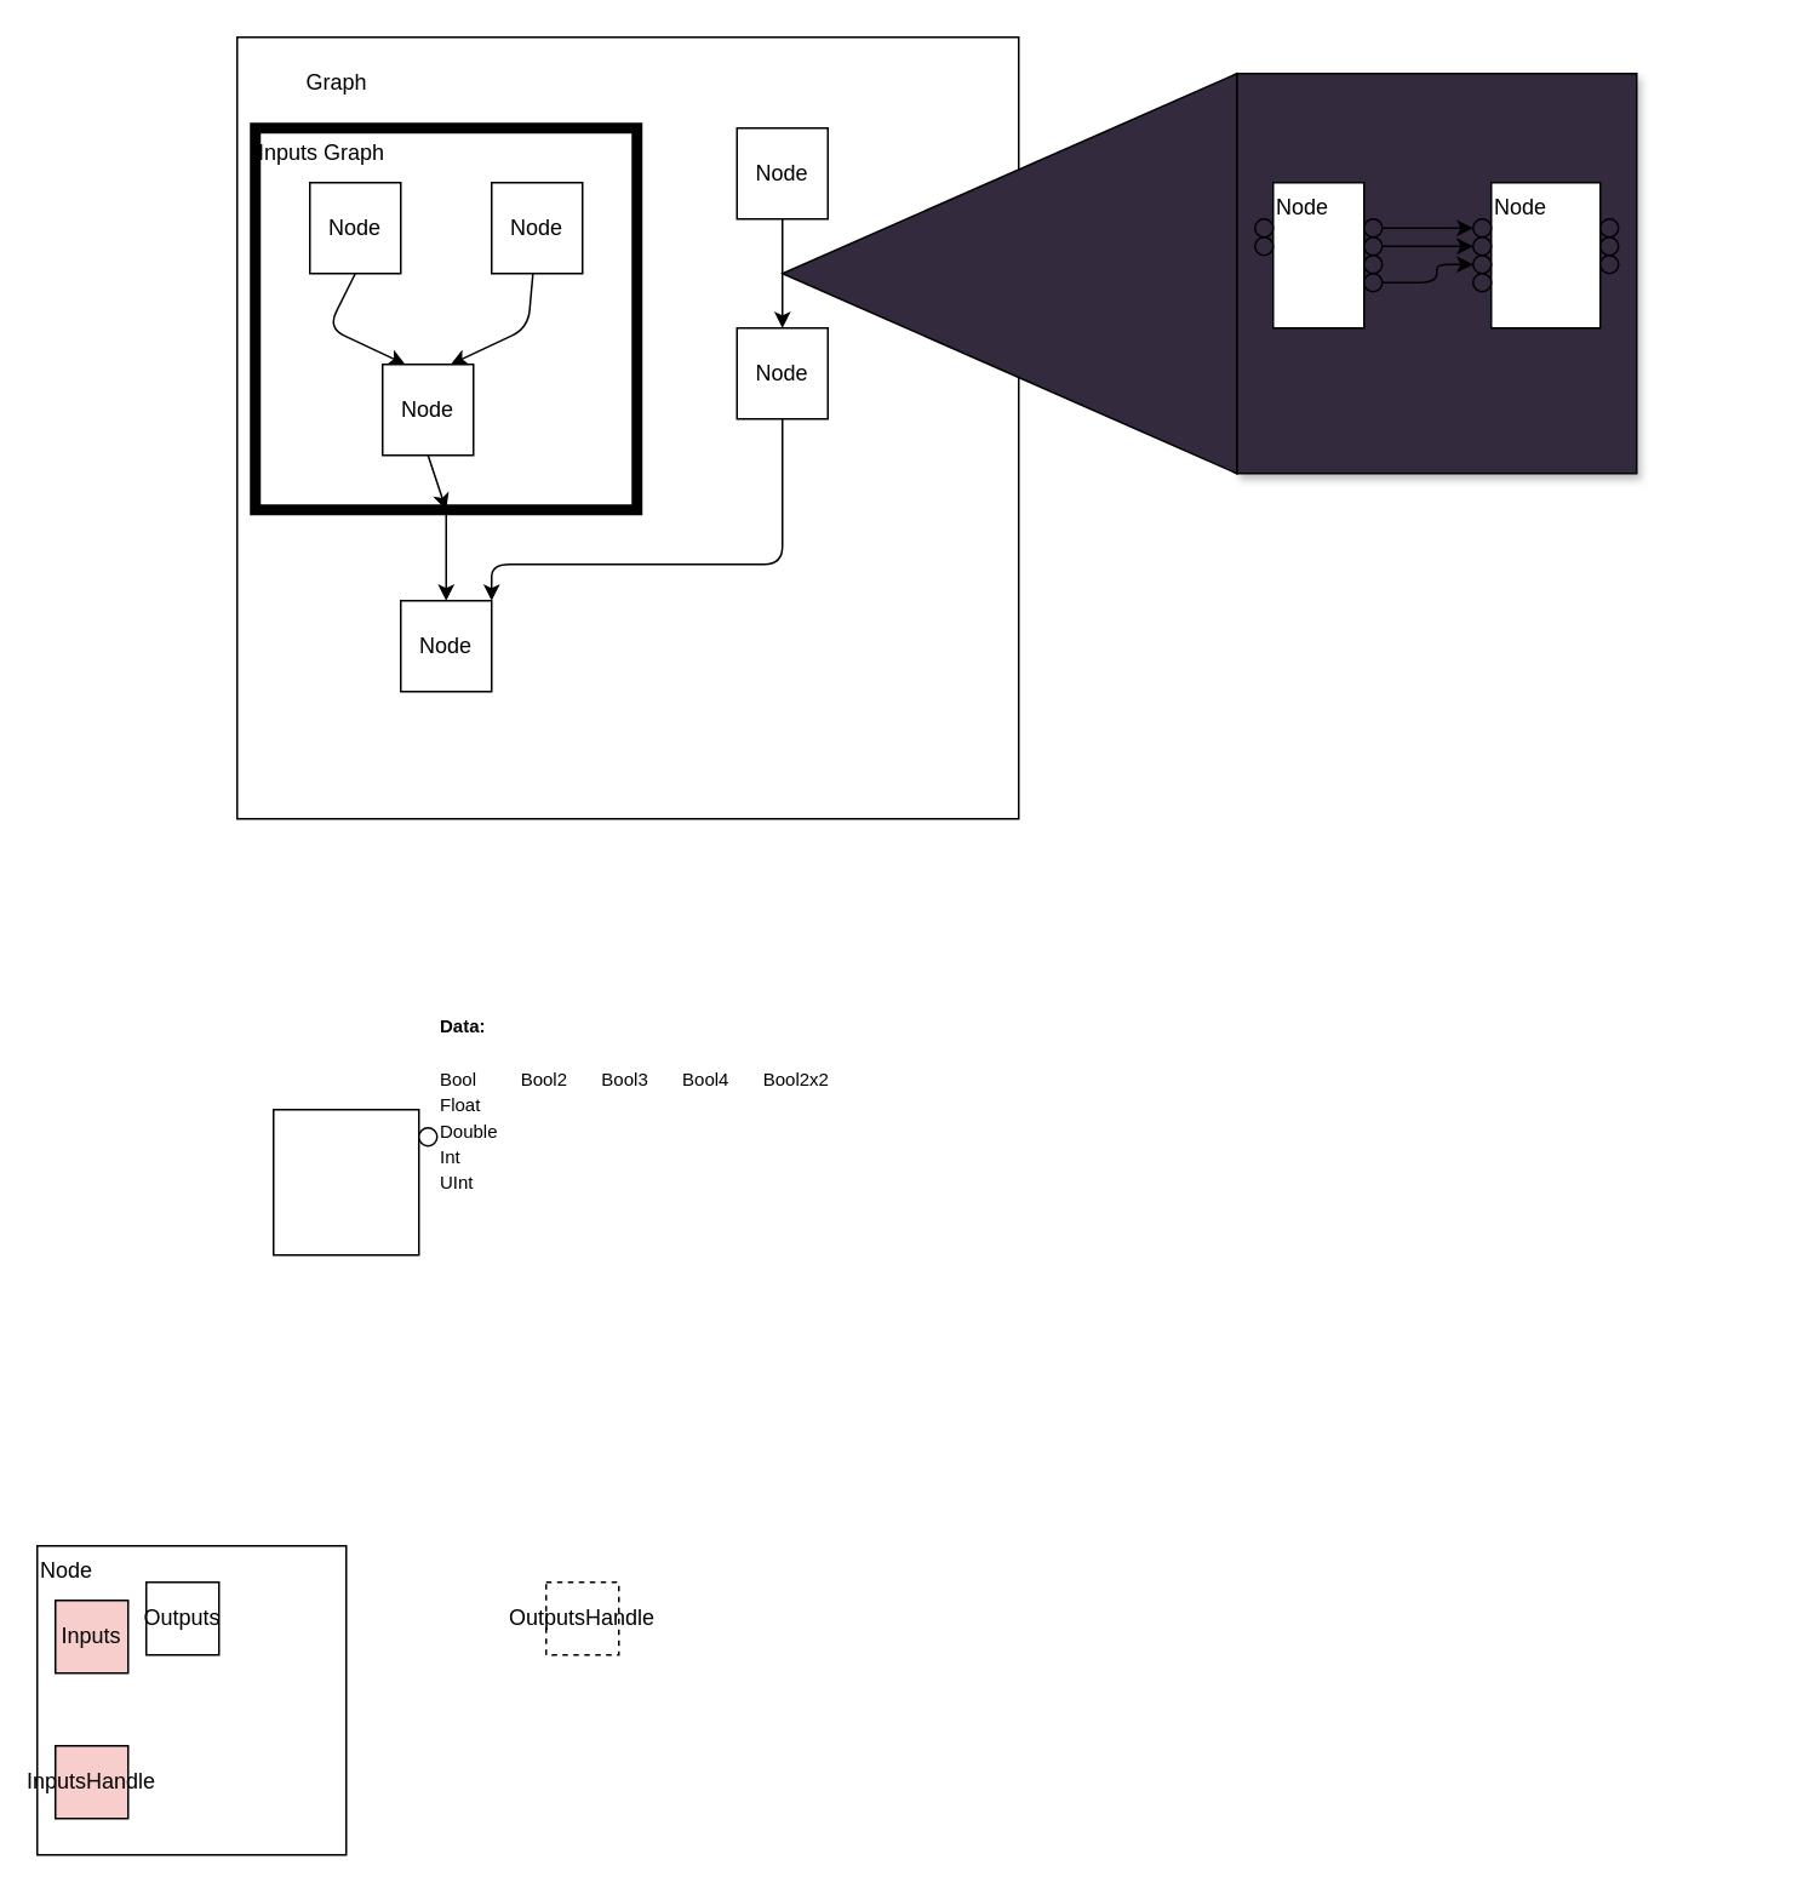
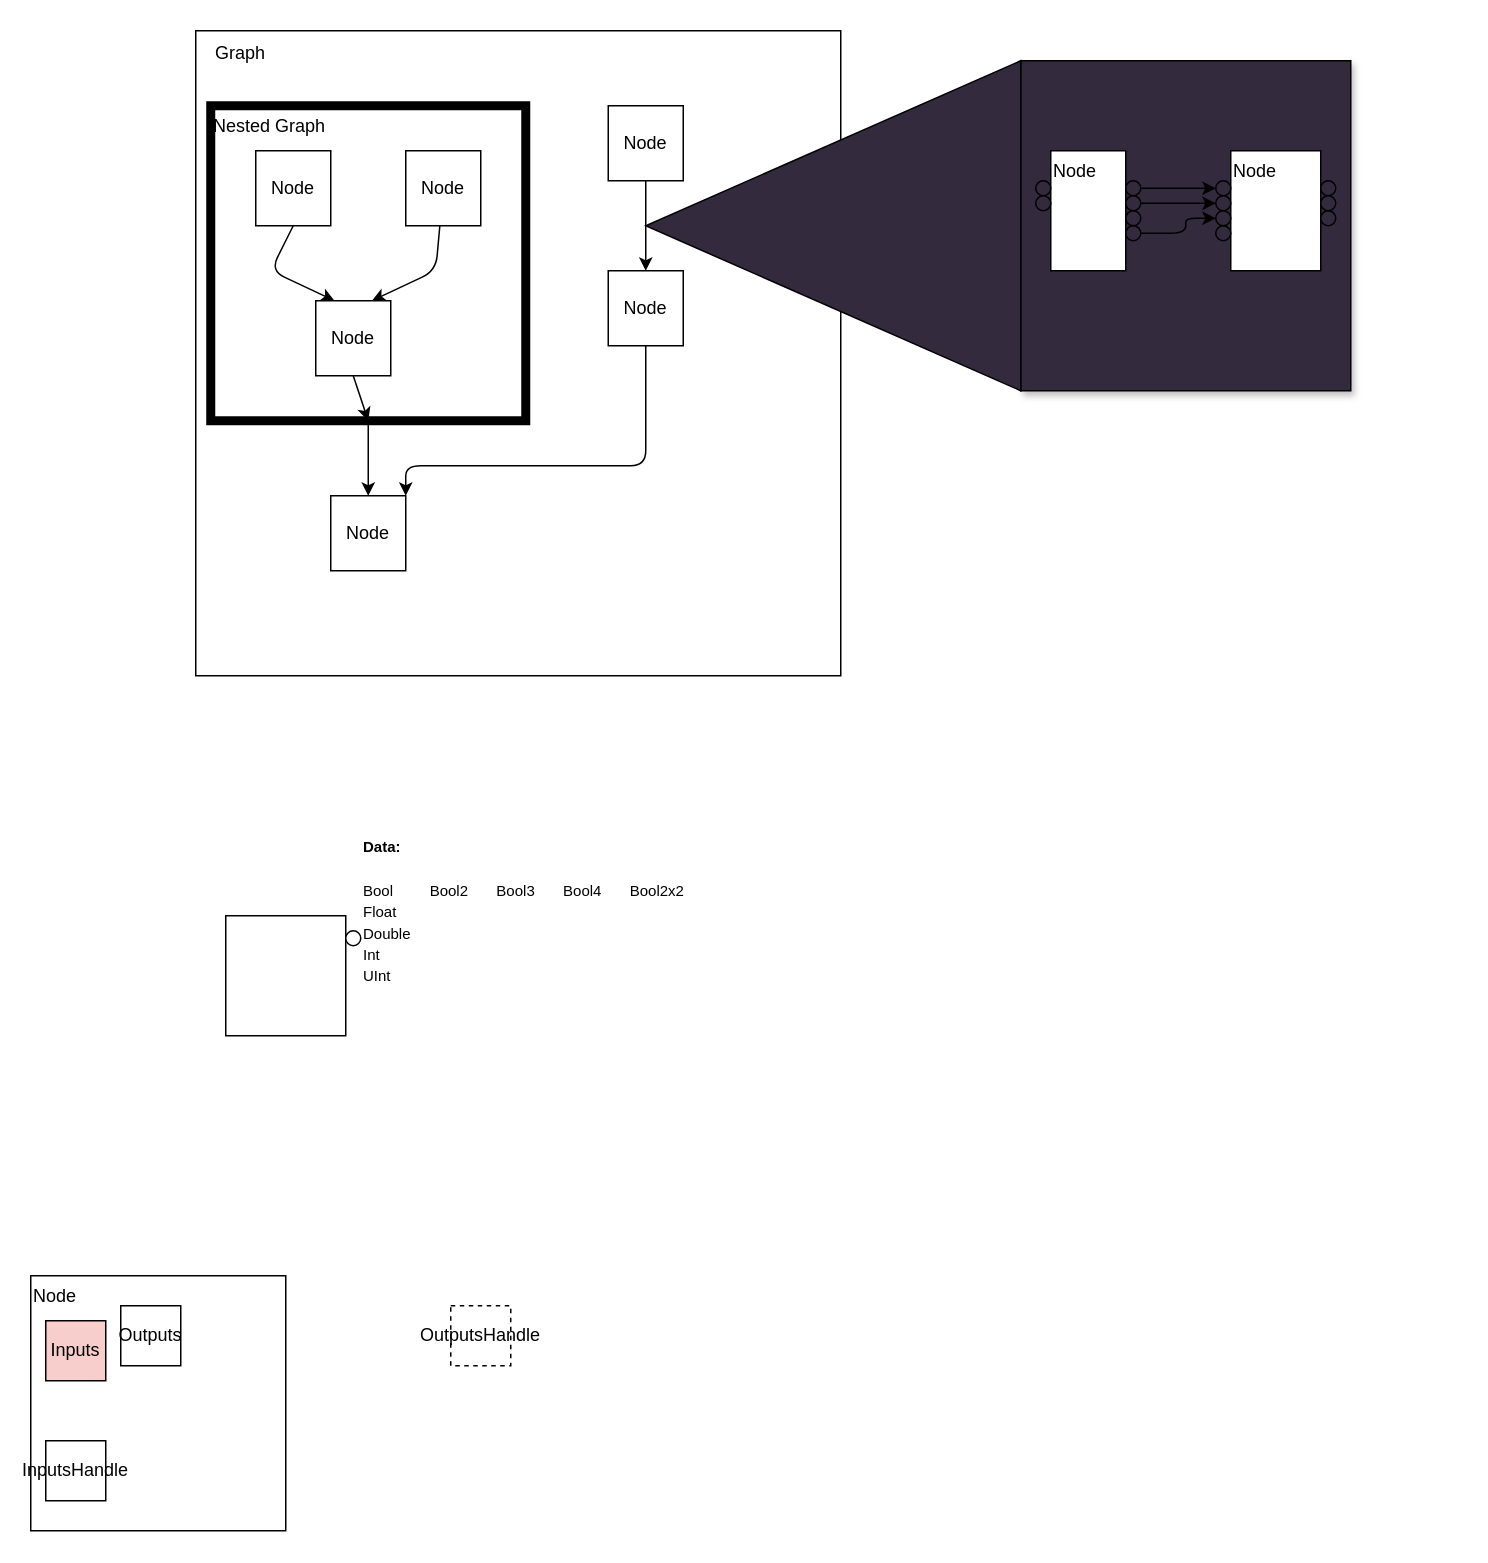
- <mxCell id="4" value="Graph" style="text;html=1;strokeColor=none;fillColor=none;align=center;verticalAlign=middle;whiteSpace=wrap;rounded=0;" parent="1" vertex="1"><mxGeometry x="155" y="30" width="60" height="30" as="geometry" /></mxCell>
+ <mxCell id="4" value="Graph" style="text;html=1;strokeColor=none;fillColor=none;align=center;verticalAlign=middle;whiteSpace=wrap;rounded=0;" parent="1" vertex="1"><mxGeometry x="130" y="20" width="60" height="30" as="geometry" /></mxCell>
- <mxCell id="6" value="Inputs Graph" style="whiteSpace=wrap;html=1;aspect=fixed;align=left;verticalAlign=top;strokeWidth=6;" parent="1" vertex="1"><mxGeometry x="140" y="70" width="210" height="210" as="geometry" /></mxCell>
+ <mxCell id="6" value="Nested Graph" style="whiteSpace=wrap;html=1;aspect=fixed;align=left;verticalAlign=top;strokeWidth=6;" parent="1" vertex="1"><mxGeometry x="140" y="70" width="210" height="210" as="geometry" /></mxCell>
- <mxCell id="43" value="InputsHandle" style="whiteSpace=wrap;html=1;aspect=fixed;fillColor=#f8cecc;" parent="1" vertex="1"><mxGeometry x="30" y="960" width="40" height="40" as="geometry" /></mxCell>
+ <mxCell id="43" value="InputsHandle" style="whiteSpace=wrap;html=1;aspect=fixed;" parent="1" vertex="1"><mxGeometry x="30" y="960" width="40" height="40" as="geometry" /></mxCell>
